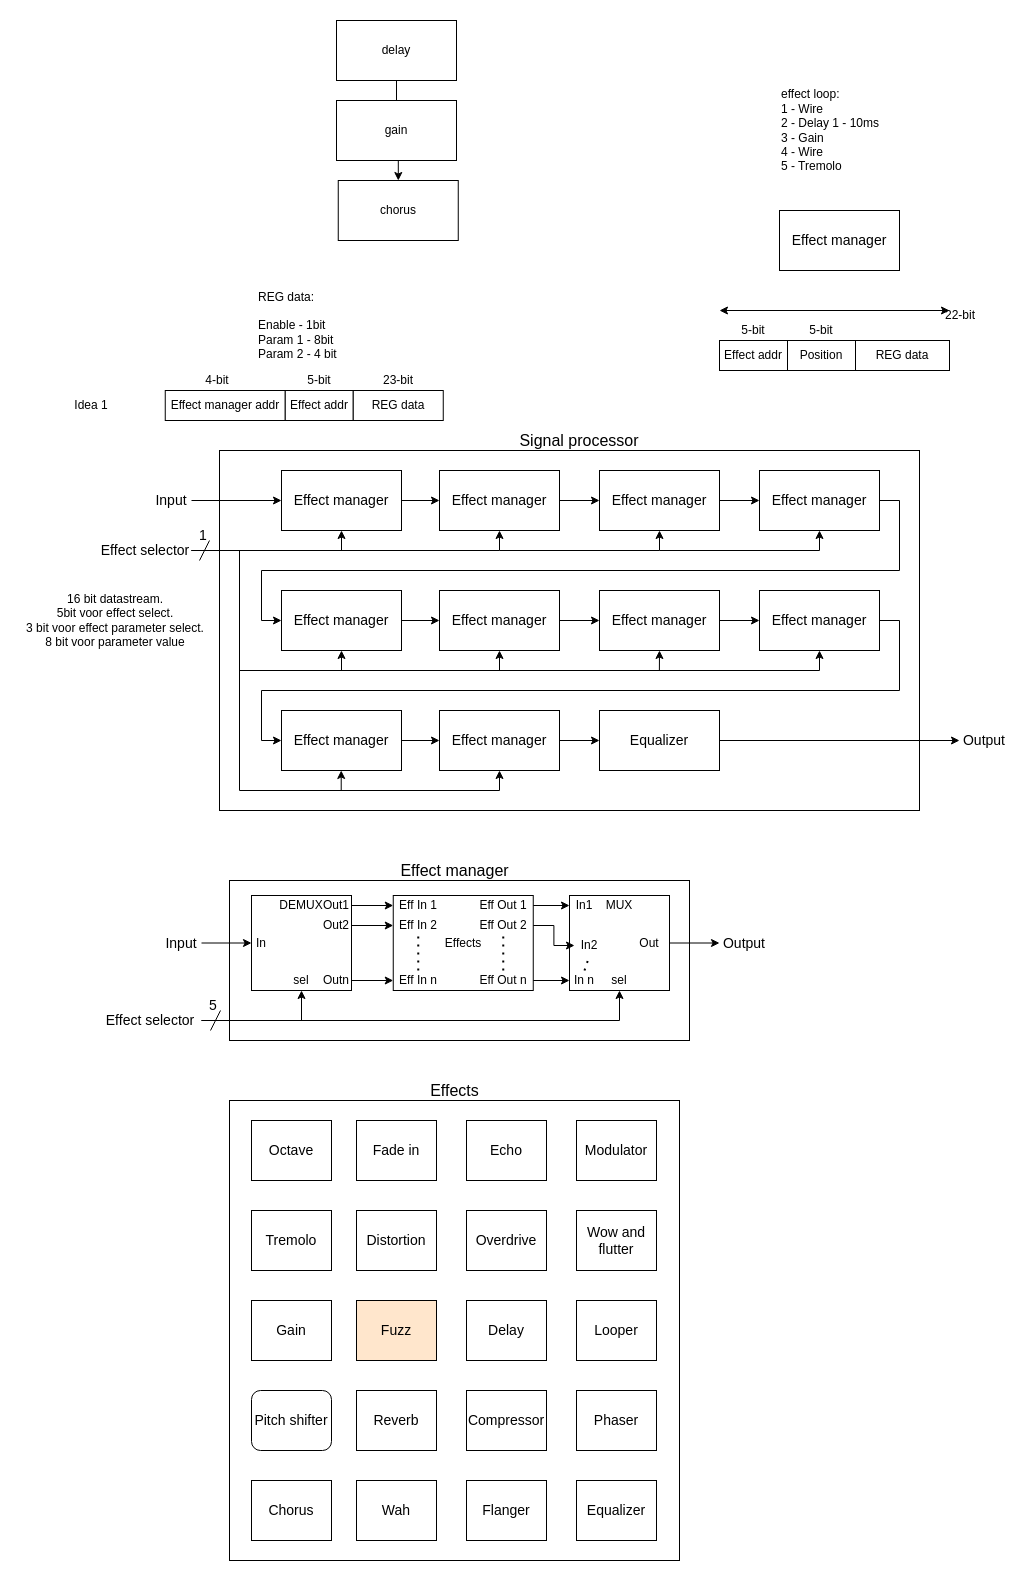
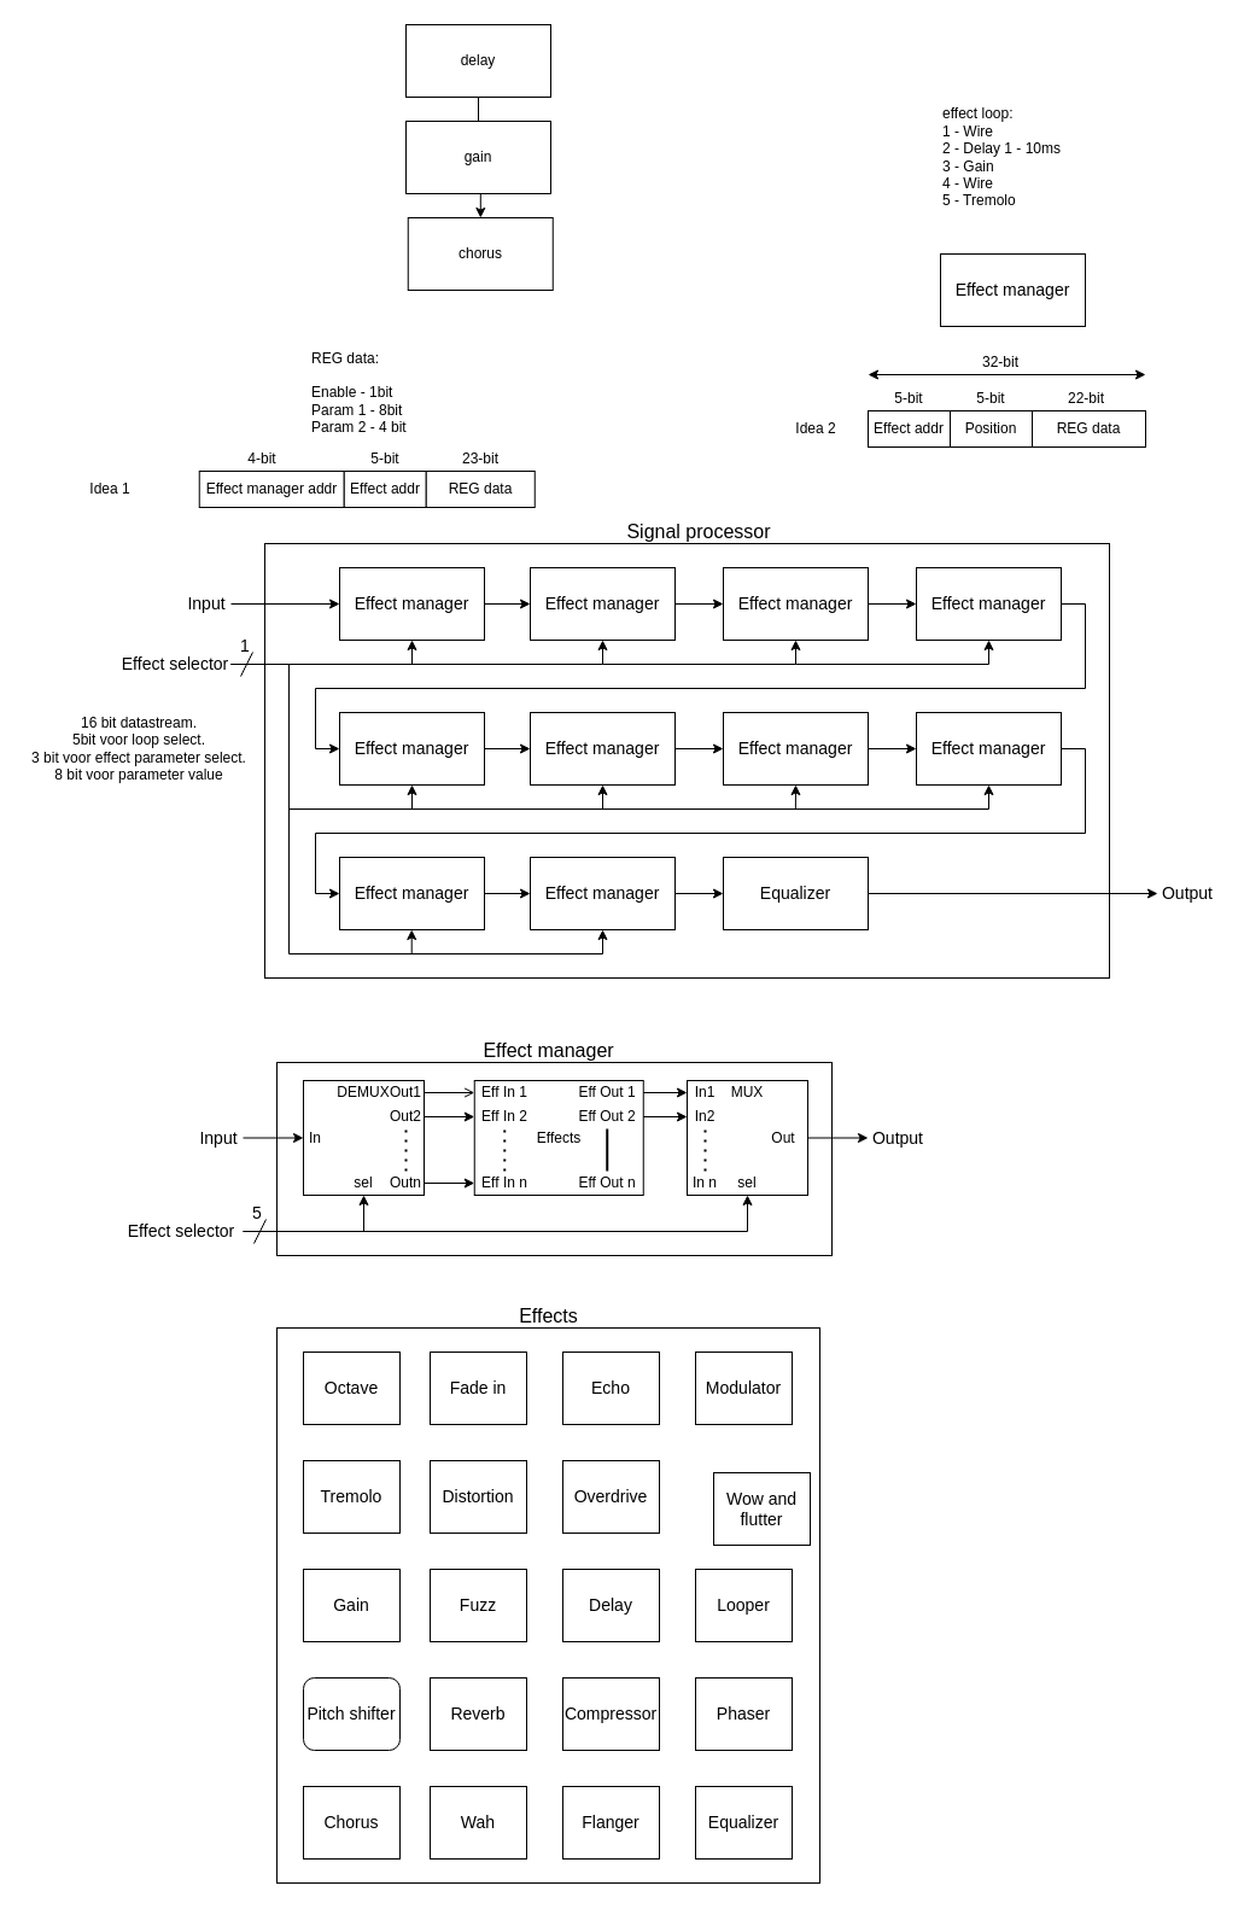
+ <mxCell id="115" value="32-bit" style="text;html=1;strokeColor=none;fillColor=none;align=center;verticalAlign=middle;whiteSpace=wrap;rounded=0;" parent="1" vertex="1"><mxGeometry x="809" y="290" width="40" height="20" as="geometry" /></mxCell>
- <mxCell id="121" value="22-bit" style="text;html=1;strokeColor=none;fillColor=none;align=center;verticalAlign=middle;whiteSpace=wrap;rounded=0;" parent="1" vertex="1"><mxGeometry x="940" y="305" width="40" height="20" as="geometry" /></mxCell>
+ <mxCell id="121" value="22-bit" style="text;html=1;strokeColor=none;fillColor=none;align=center;verticalAlign=middle;whiteSpace=wrap;rounded=0;" parent="1" vertex="1"><mxGeometry x="880" y="320" width="40" height="20" as="geometry" /></mxCell>
+ <mxCell id="125" value="Idea 2" style="text;html=1;strokeColor=none;fillColor=none;align=center;verticalAlign=middle;whiteSpace=wrap;rounded=0;" parent="1" vertex="1"><mxGeometry x="656" y="345" width="40" height="20" as="geometry" /></mxCell>
- <mxCell id="106" value="16 bit datastream.&lt;br&gt;5bit voor effect select.&lt;br&gt;3 bit voor effect parameter select.&lt;br&gt;8 bit voor parameter value" style="text;html=1;strokeColor=none;fillColor=none;align=center;verticalAlign=middle;whiteSpace=wrap;rounded=0;" parent="1" vertex="1"><mxGeometry x="20" y="580" width="190" height="80" as="geometry" /></mxCell>
+ <mxCell id="106" value="16 bit datastream.&lt;br&gt;5bit voor loop select.&lt;br&gt;3 bit voor effect parameter select.&lt;br&gt;8 bit voor parameter value" style="text;html=1;strokeColor=none;fillColor=none;align=center;verticalAlign=middle;whiteSpace=wrap;rounded=0;" parent="1" vertex="1"><mxGeometry x="20" y="580" width="190" height="80" as="geometry" /></mxCell>
- <mxCell id="76" style="edgeStyle=orthogonalEdgeStyle;rounded=0;orthogonalLoop=1;jettySize=auto;html=1;exitX=1;exitY=0.5;exitDx=0;exitDy=0;entryX=0;entryY=0.5;entryDx=0;entryDy=0;" parent="1" source="77" target="94" edge="1"><mxGeometry relative="1" as="geometry" /></mxCell>
+ <mxCell id="76" style="edgeStyle=orthogonalEdgeStyle;rounded=0;orthogonalLoop=1;jettySize=auto;html=1;exitX=1;exitY=0.5;exitDx=0;exitDy=0;entryX=0;entryY=0.5;entryDx=0;entryDy=0;endArrow=open;" parent="1" source="77" target="94" edge="1"><mxGeometry relative="1" as="geometry" /></mxCell>
- <mxCell id="88" value="In2" style="text;html=1;strokeColor=none;fillColor=none;align=center;verticalAlign=middle;whiteSpace=wrap;rounded=0;fontSize=12;" parent="1" vertex="1"><mxGeometry x="574" y="935" width="30" height="20" as="geometry" /></mxCell>
+ <mxCell id="88" value="In2" style="text;html=1;strokeColor=none;fillColor=none;align=center;verticalAlign=middle;whiteSpace=wrap;rounded=0;fontSize=12;" parent="1" vertex="1"><mxGeometry x="569" y="915" width="30" height="20" as="geometry" /></mxCell>
+ <mxCell id="84" value="" style="endArrow=none;dashed=1;html=1;dashPattern=1 3;strokeWidth=2;entryX=0.5;entryY=1;entryDx=0;entryDy=0;exitX=0.5;exitY=0;exitDx=0;exitDy=0;" parent="1" source="79" target="83" edge="1"><mxGeometry width="50" height="50" relative="1" as="geometry"><mxPoint x="381" y="965" as="sourcePoint" /><mxPoint x="431" y="915" as="targetPoint" /></mxGeometry></mxCell>
- <mxCell id="104" value="" style="endArrow=none;dashed=1;html=1;dashPattern=1 3;strokeWidth=2;exitX=0.5;exitY=0;exitDx=0;exitDy=0;entryX=0.5;entryY=1;entryDx=0;entryDy=0;" parent="1" source="102" target="100" edge="1"><mxGeometry width="50" height="50" relative="1" as="geometry"><mxPoint x="572.75" y="945" as="sourcePoint" /><mxPoint x="622.75" y="895" as="targetPoint" /></mxGeometry></mxCell>
+ <mxCell id="104" value="" style="endArrow=none;dashed=0;html=1;dashPattern=1 3;strokeWidth=2;exitX=0.5;exitY=0;exitDx=0;exitDy=0;entryX=0.5;entryY=1;entryDx=0;entryDy=0;" parent="1" source="102" target="100" edge="1"><mxGeometry width="50" height="50" relative="1" as="geometry"><mxPoint x="572.75" y="945" as="sourcePoint" /><mxPoint x="622.75" y="895" as="targetPoint" /></mxGeometry></mxCell>
- <mxCell id="101" style="edgeStyle=orthogonalEdgeStyle;rounded=0;orthogonalLoop=1;jettySize=auto;html=1;exitX=1;exitY=0.5;exitDx=0;exitDy=0;entryX=0;entryY=0.5;entryDx=0;entryDy=0;" parent="1" source="102" target="92" edge="1"><mxGeometry relative="1" as="geometry" /></mxCell>
- <mxCell id="61" value="Wow and flutter" style="rounded=0;whiteSpace=wrap;html=1;fontSize=14;" parent="1" vertex="1"><mxGeometry x="576" y="1210" width="80" height="60" as="geometry" /></mxCell>
+ <mxCell id="61" value="Wow and flutter" style="rounded=0;whiteSpace=wrap;html=1;fontSize=14;" parent="1" vertex="1"><mxGeometry x="591" y="1220" width="80" height="60" as="geometry" /></mxCell>
- <mxCell id="52" value="Fuzz" style="rounded=0;whiteSpace=wrap;html=1;fontSize=14;fillColor=#ffe6cc;" parent="1" vertex="1"><mxGeometry x="356" y="1300" width="80" height="60" as="geometry" /></mxCell>
+ <mxCell id="52" value="Fuzz" style="rounded=0;whiteSpace=wrap;html=1;fontSize=14;" parent="1" vertex="1"><mxGeometry x="356" y="1300" width="80" height="60" as="geometry" /></mxCell>
